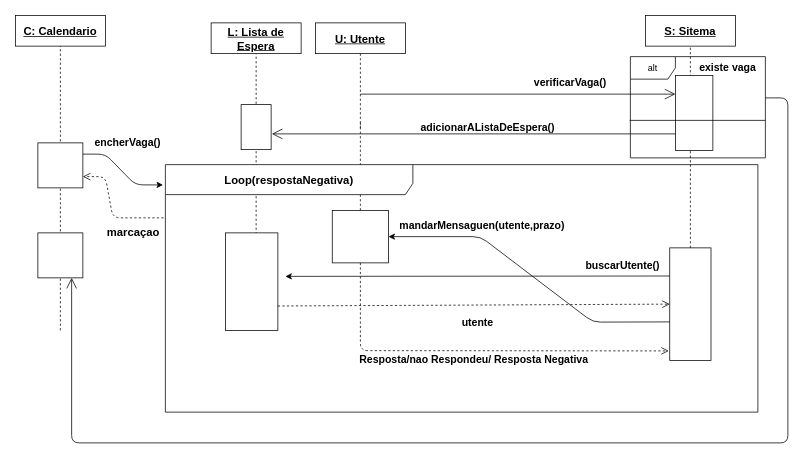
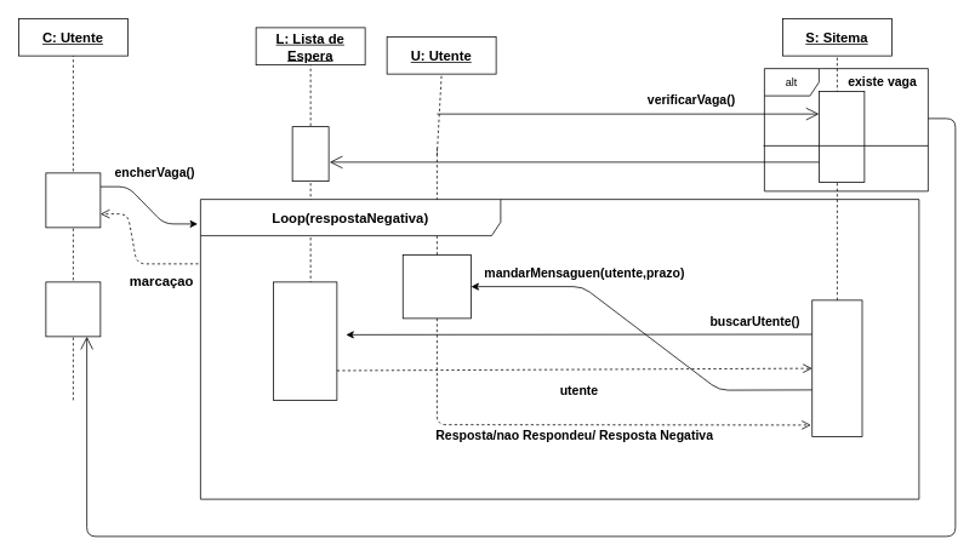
- <mxCell id="19" value="C: Calendario" style="text;html=1;align=center;verticalAlign=middle;whiteSpace=wrap;rounded=0;fontStyle=5;fillColor=#ffffff;strokeColor=#000000;fontSize=15;" vertex="1" parent="1"><mxGeometry x="20" y="20" width="120" height="41" as="geometry" /></mxCell>
+ <mxCell id="19" value="C: Utente" style="text;html=1;align=center;verticalAlign=middle;whiteSpace=wrap;rounded=0;fontStyle=5;fillColor=#ffffff;strokeColor=#000000;fontSize=15;" vertex="1" parent="1"><mxGeometry x="20" y="20" width="120" height="41" as="geometry" /></mxCell>
- <mxCell id="15" value="U: Utente" style="text;html=1;align=center;verticalAlign=middle;whiteSpace=wrap;rounded=0;fontStyle=5;fillColor=#ffffff;strokeColor=#000000;fontSize=15;" vertex="1" parent="1"><mxGeometry x="420" y="30" width="120" height="41" as="geometry" /></mxCell>
+ <mxCell id="15" value="U: Utente" style="text;html=1;align=center;verticalAlign=middle;whiteSpace=wrap;rounded=0;fontStyle=5;fillColor=#ffffff;strokeColor=#000000;fontSize=15;" vertex="1" parent="1"><mxGeometry x="425" y="40" width="120" height="41" as="geometry" /></mxCell>
- <mxCell id="27" value="adicionarAListaDeEspera()" style="text;html=1;strokeColor=none;fillColor=none;align=center;verticalAlign=middle;whiteSpace=wrap;rounded=0;fontStyle=1;fontSize=14;" vertex="1" parent="1"><mxGeometry x="560" y="159" width="180" height="20" as="geometry" /></mxCell>
